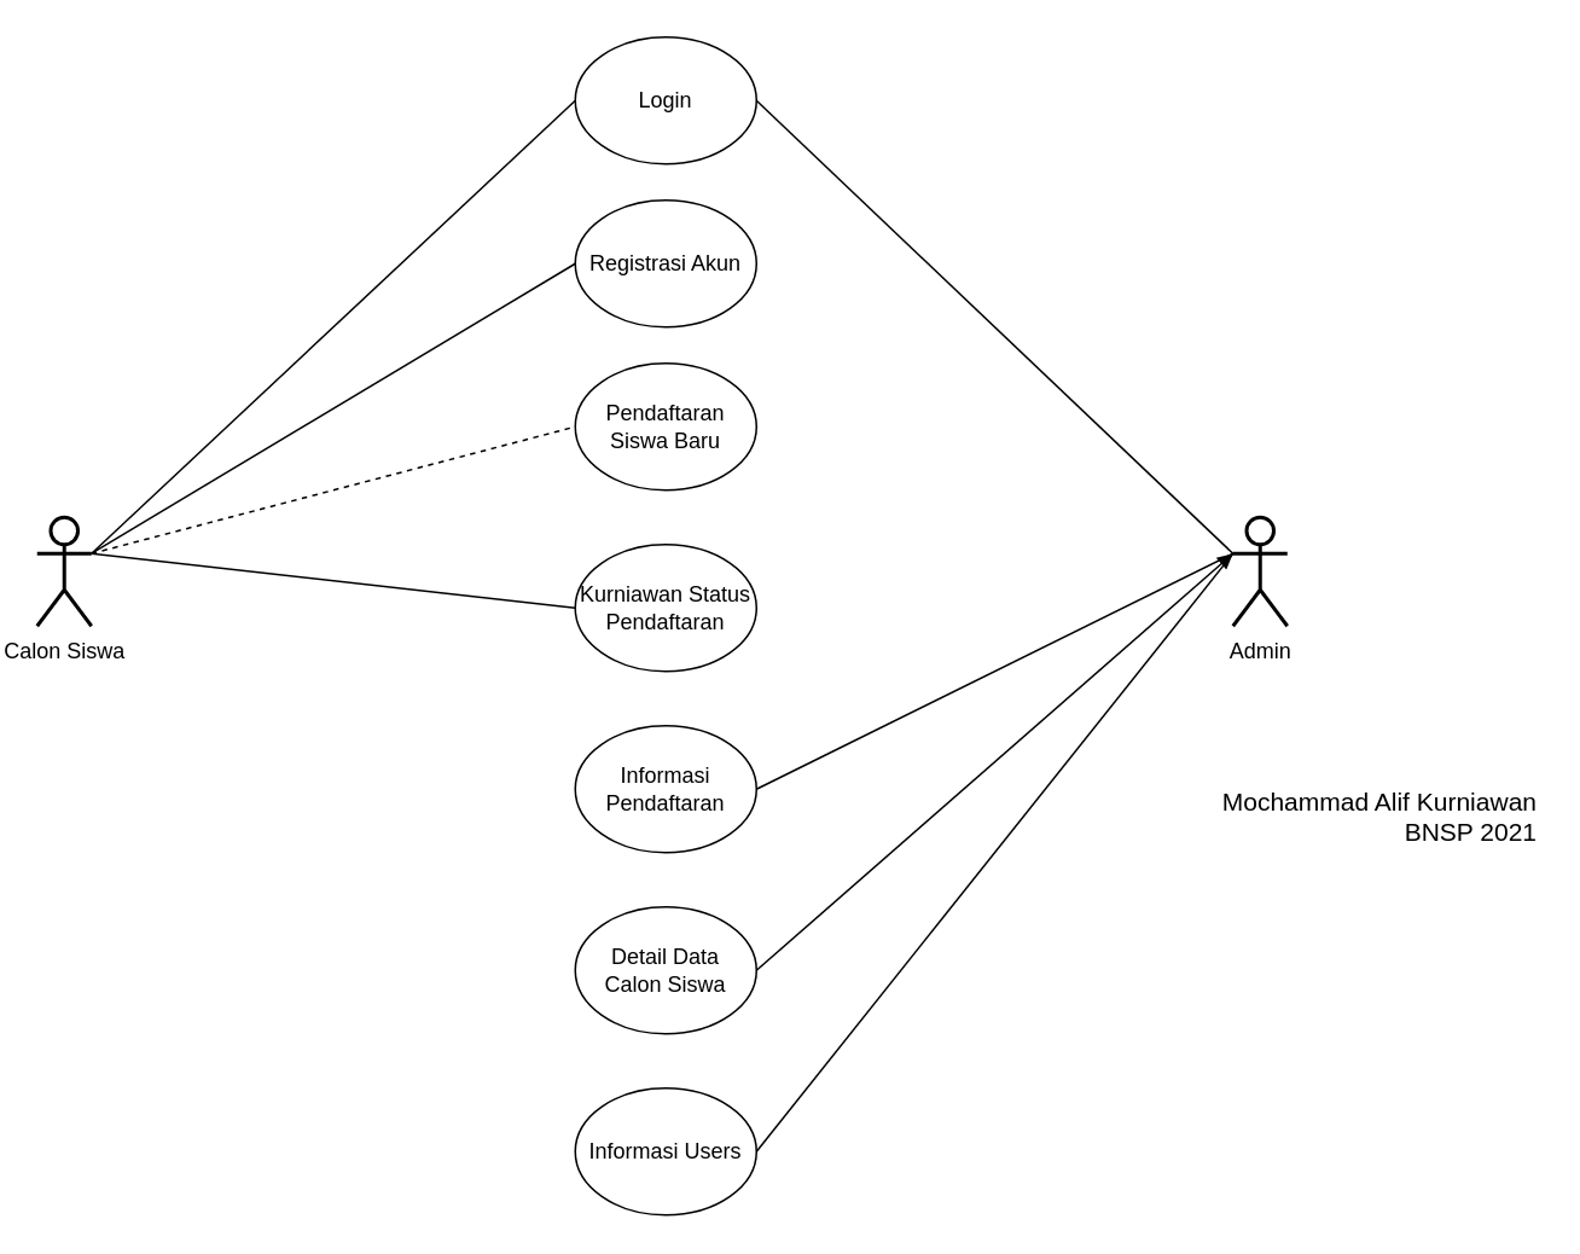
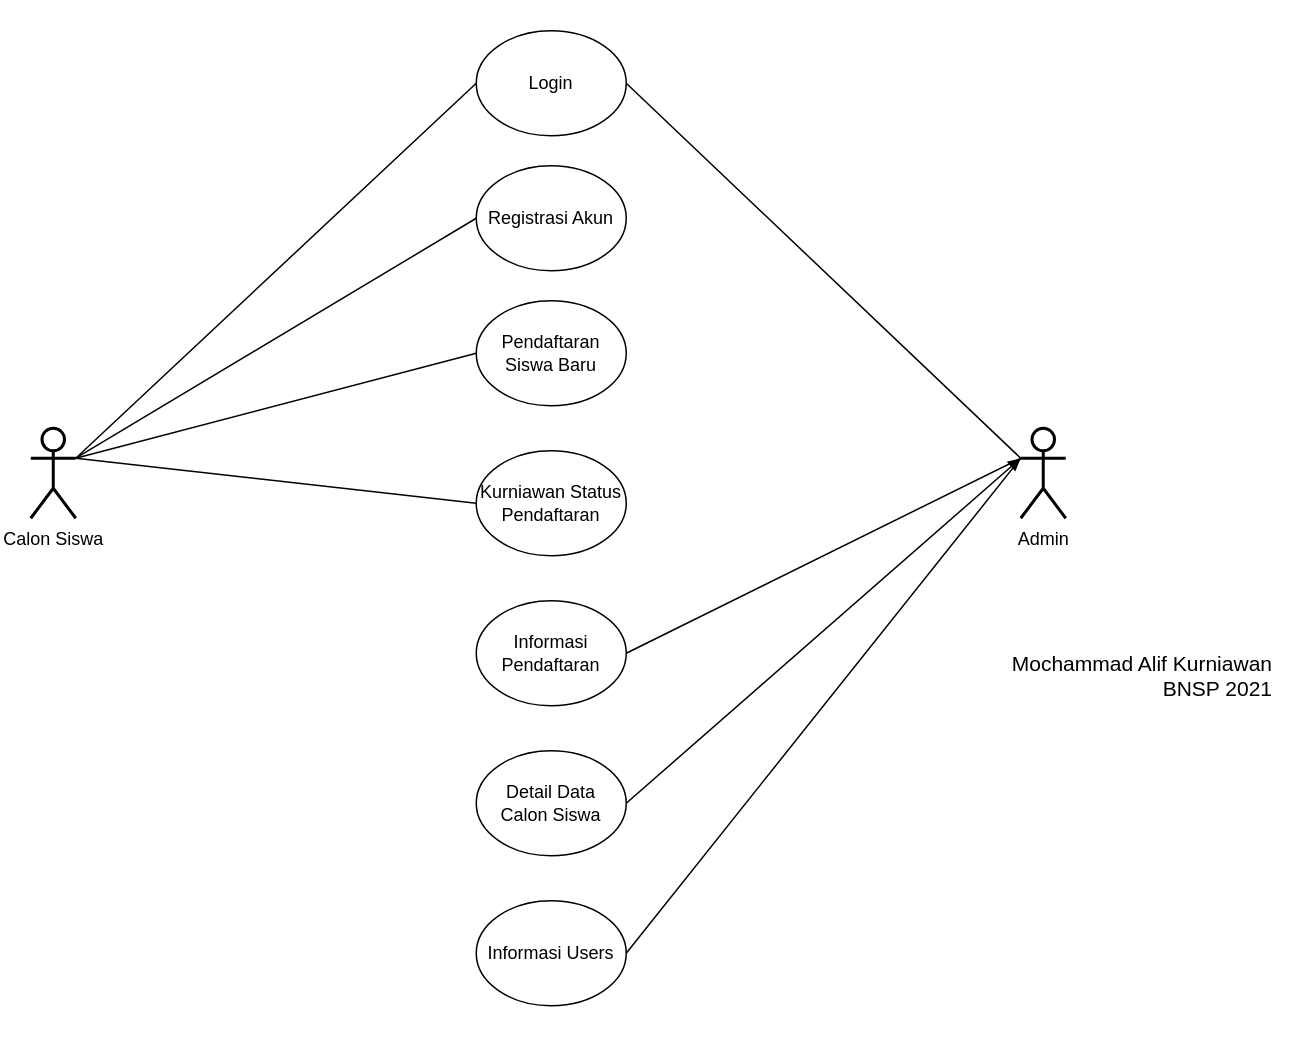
- <mxCell id="13" value="" style="endArrow=none;html=1;entryX=0;entryY=0.5;entryDx=0;entryDy=0;exitX=1;exitY=0.333;exitDx=0;exitDy=0;exitPerimeter=0;dashed=1;" parent="1" source="2" target="6" edge="1"><mxGeometry width="50" height="50" relative="1" as="geometry"><mxPoint x="110" y="315" as="sourcePoint" /><mxPoint x="327" y="155" as="targetPoint" /></mxGeometry></mxCell>
+ <mxCell id="13" value="" style="endArrow=none;html=1;entryX=0;entryY=0.5;entryDx=0;entryDy=0;exitX=1;exitY=0.333;exitDx=0;exitDy=0;exitPerimeter=0;" parent="1" source="2" target="6" edge="1"><mxGeometry width="50" height="50" relative="1" as="geometry"><mxPoint x="110" y="315" as="sourcePoint" /><mxPoint x="327" y="155" as="targetPoint" /></mxGeometry></mxCell>
